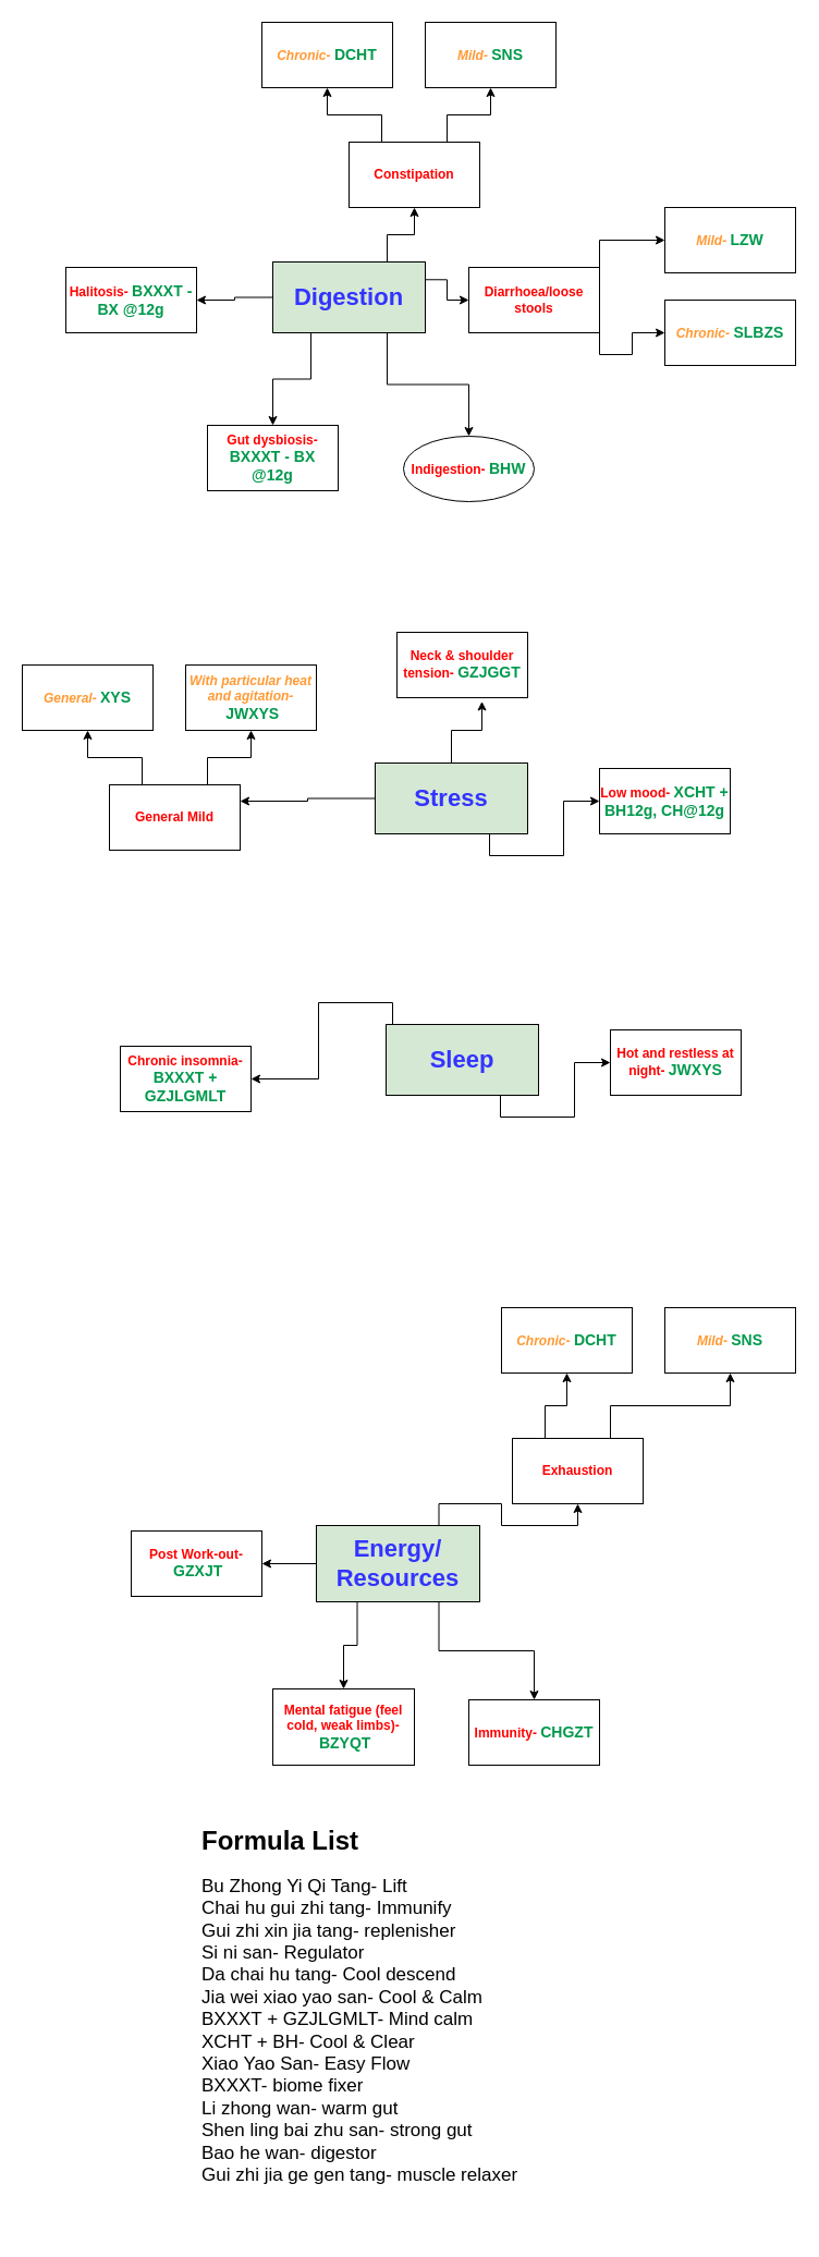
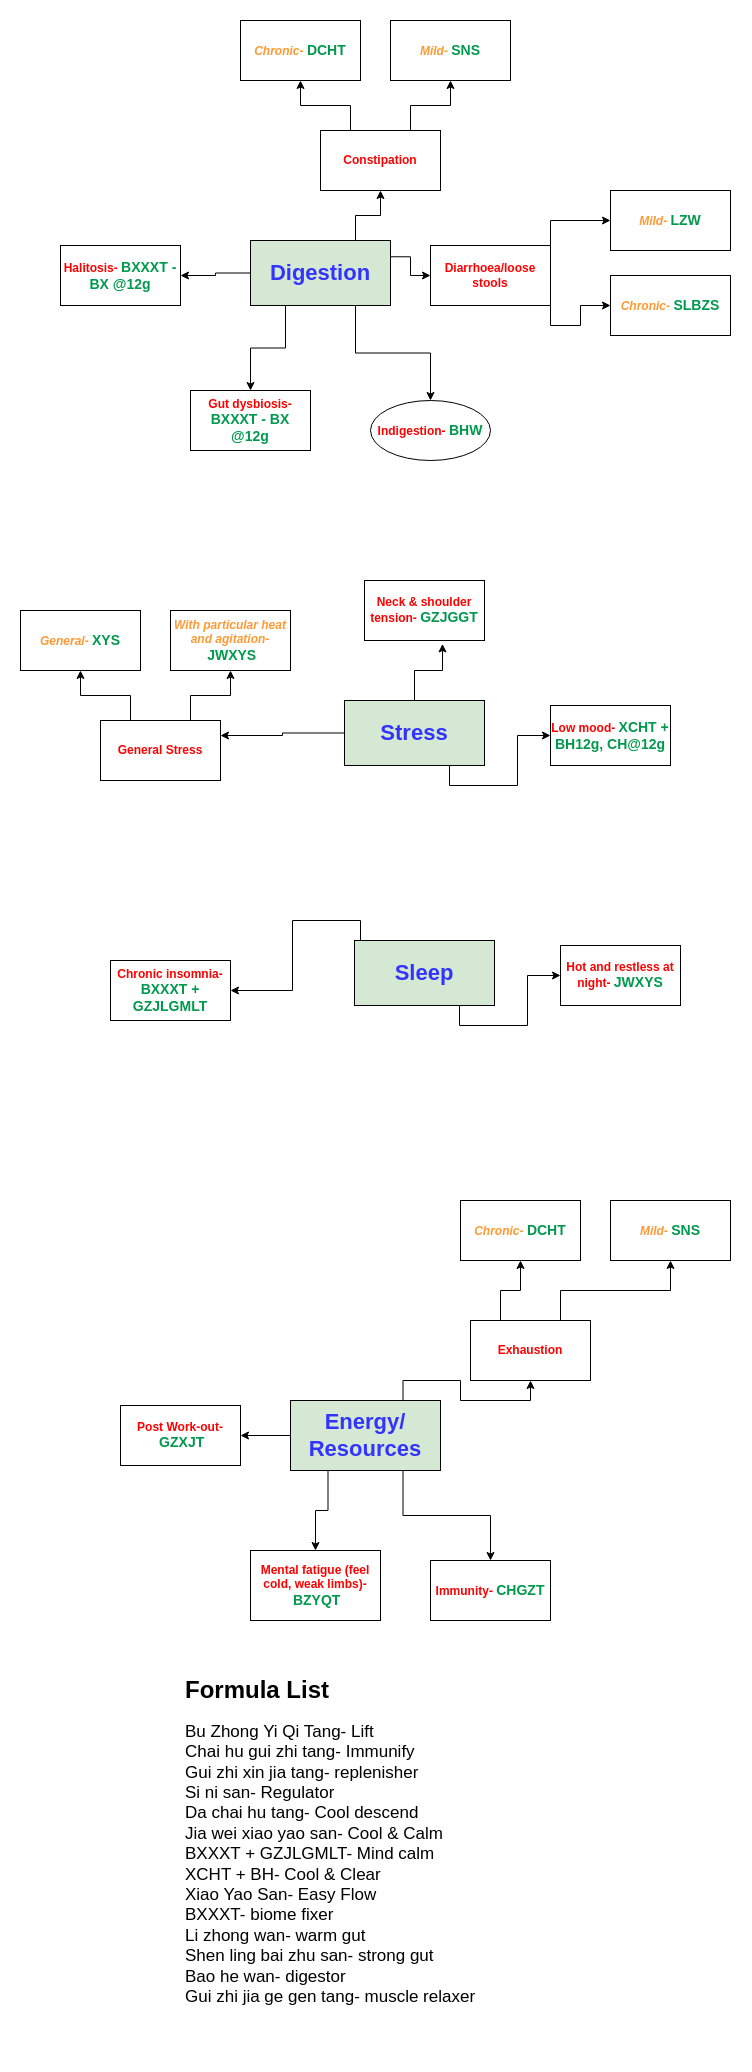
- <mxCell id="27" value="&lt;b&gt;&lt;font color=&quot;#ff0000&quot;&gt;General Mild&lt;/font&gt;&lt;/b&gt;" style="rounded=0;whiteSpace=wrap;html=1;" parent="1" vertex="1"><mxGeometry x="100" y="720" width="120" height="60" as="geometry" /></mxCell>
+ <mxCell id="27" value="&lt;b&gt;&lt;font color=&quot;#ff0000&quot;&gt;General Stress&lt;/font&gt;&lt;/b&gt;" style="rounded=0;whiteSpace=wrap;html=1;" parent="1" vertex="1"><mxGeometry x="100" y="720" width="120" height="60" as="geometry" /></mxCell>
